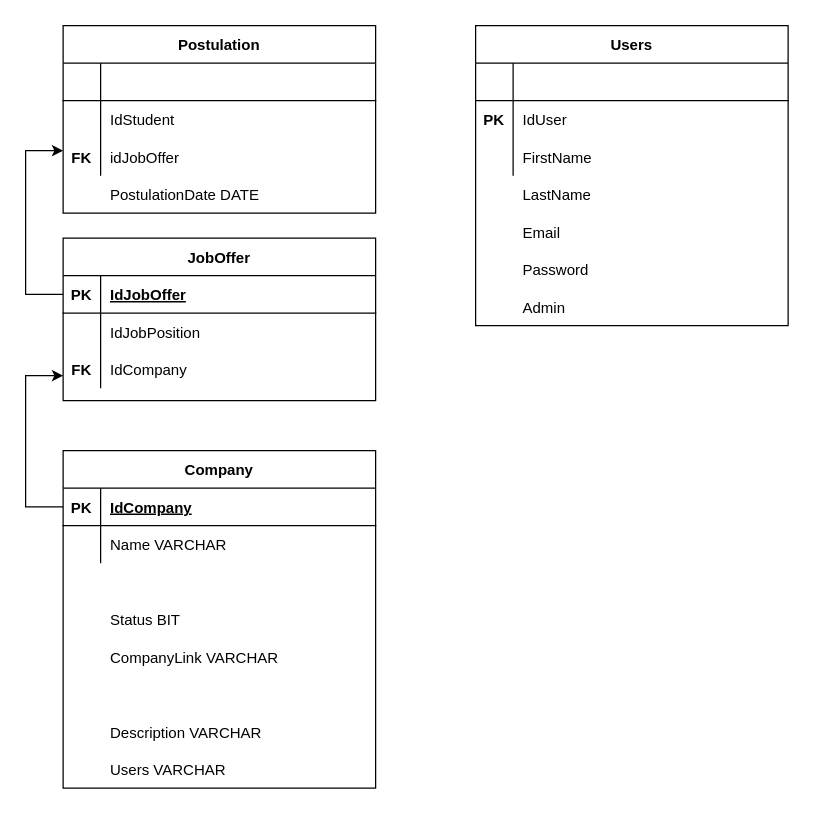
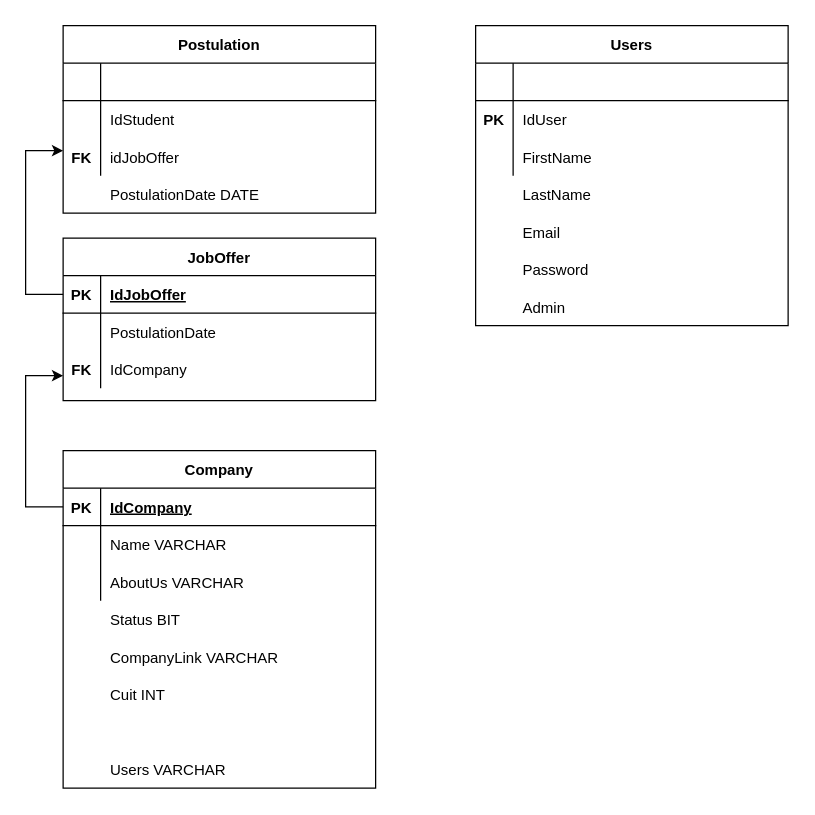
- <mxCell id="23" value="IdJobPosition" style="shape=partialRectangle;overflow=hidden;connectable=0;fillColor=none;top=0;left=0;bottom=0;right=0;align=left;spacingLeft=6;" parent="21" vertex="1"><mxGeometry x="30" width="220" height="30" as="geometry"><mxRectangle width="220" height="30" as="alternateBounds" /></mxGeometry></mxCell>
+ <mxCell id="23" value="PostulationDate" style="shape=partialRectangle;overflow=hidden;connectable=0;fillColor=none;top=0;left=0;bottom=0;right=0;align=left;spacingLeft=6;" parent="21" vertex="1"><mxGeometry x="30" width="220" height="30" as="geometry"><mxRectangle width="220" height="30" as="alternateBounds" /></mxGeometry></mxCell>
+ <mxCell id="11" value="AboutUs VARCHAR" style="shape=partialRectangle;overflow=hidden;connectable=0;fillColor=none;top=0;left=0;bottom=0;right=0;align=left;spacingLeft=6;" parent="9" vertex="1"><mxGeometry x="30" width="220" height="30" as="geometry"><mxRectangle width="220" height="30" as="alternateBounds" /></mxGeometry></mxCell>
+ <mxCell id="14" value="Cuit INT" style="shape=partialRectangle;overflow=hidden;connectable=0;fillColor=none;top=0;left=0;bottom=0;right=0;align=left;spacingLeft=6;" parent="1" vertex="1"><mxGeometry x="80" y="540" width="220" height="30" as="geometry"><mxRectangle width="220" height="30" as="alternateBounds" /></mxGeometry></mxCell>
- <mxCell id="15" value="Description VARCHAR" style="shape=partialRectangle;overflow=hidden;connectable=0;fillColor=none;top=0;left=0;bottom=0;right=0;align=left;spacingLeft=6;" parent="1" vertex="1"><mxGeometry x="80" y="570" width="220" height="30" as="geometry"><mxRectangle width="220" height="30" as="alternateBounds" /></mxGeometry></mxCell>
